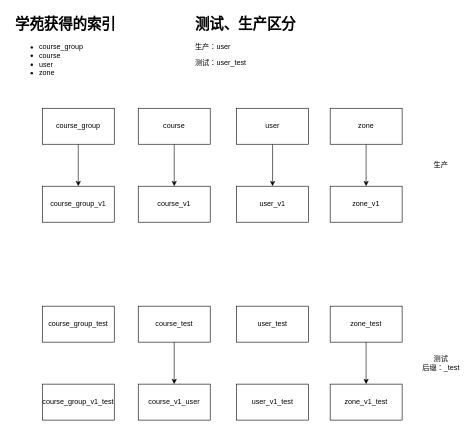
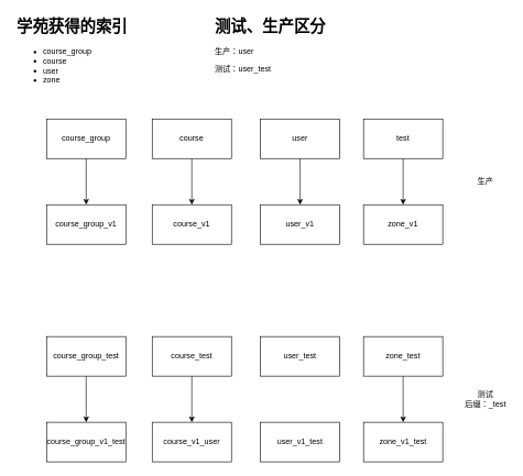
- <mxCell id="10" value="zone" style="rounded=0;whiteSpace=wrap;html=1;" parent="1" vertex="1"><mxGeometry x="550" y="180" width="120" height="60" as="geometry" /></mxCell>
+ <mxCell id="10" value="test" style="rounded=0;whiteSpace=wrap;html=1;" parent="1" vertex="1"><mxGeometry x="550" y="180" width="120" height="60" as="geometry" /></mxCell>
+ <mxCell id="17" style="edgeStyle=orthogonalEdgeStyle;rounded=0;orthogonalLoop=1;jettySize=auto;html=1;exitX=0.5;exitY=1;exitDx=0;exitDy=0;entryX=0.5;entryY=0;entryDx=0;entryDy=0;" edge="1" parent="1" source="18" target="24"><mxGeometry relative="1" as="geometry" /></mxCell>
